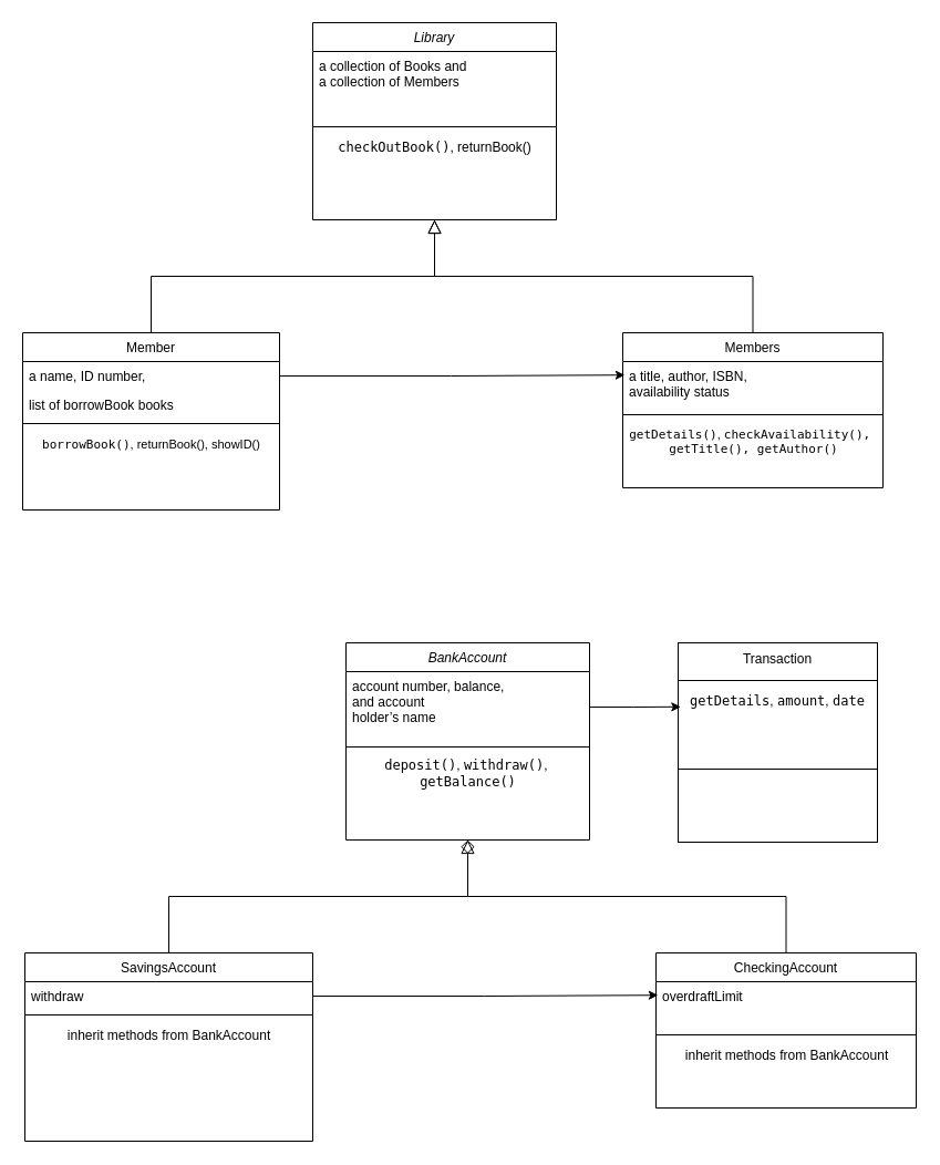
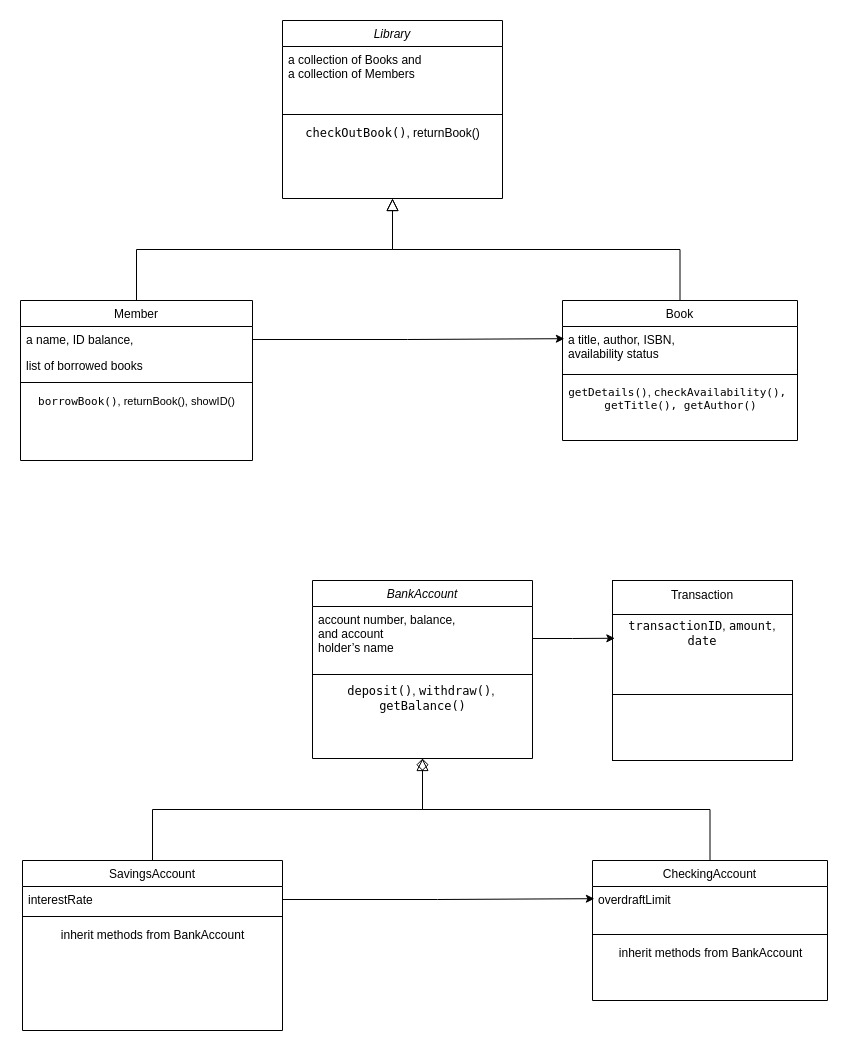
- <mxCell id="12" value="Members" style="swimlane;fontStyle=0;align=center;verticalAlign=top;childLayout=stackLayout;horizontal=1;startSize=26;horizontalStack=0;resizeParent=1;resizeLast=0;collapsible=1;marginBottom=0;rounded=0;shadow=0;strokeWidth=1;" parent="1" vertex="1"><mxGeometry x="562" y="300" width="235" height="140" as="geometry"><mxRectangle x="340" y="380" width="170" height="26" as="alternateBounds" /></mxGeometry></mxCell>
+ <mxCell id="12" value="Book" style="swimlane;fontStyle=0;align=center;verticalAlign=top;childLayout=stackLayout;horizontal=1;startSize=26;horizontalStack=0;resizeParent=1;resizeLast=0;collapsible=1;marginBottom=0;rounded=0;shadow=0;strokeWidth=1;" parent="1" vertex="1"><mxGeometry x="562" y="300" width="235" height="140" as="geometry"><mxRectangle x="340" y="380" width="170" height="26" as="alternateBounds" /></mxGeometry></mxCell>
- <mxCell id="7" value="a name, ID number," style="text;align=left;verticalAlign=top;spacingLeft=4;spacingRight=4;overflow=hidden;rotatable=0;points=[[0,0.5],[1,0.5]];portConstraint=eastwest;" parent="6" vertex="1"><mxGeometry y="26" width="232" height="26" as="geometry" /></mxCell>
+ <mxCell id="7" value="a name, ID balance," style="text;align=left;verticalAlign=top;spacingLeft=4;spacingRight=4;overflow=hidden;rotatable=0;points=[[0,0.5],[1,0.5]];portConstraint=eastwest;" parent="6" vertex="1"><mxGeometry y="26" width="232" height="26" as="geometry" /></mxCell>
- <mxCell id="8" value="list of borrowBook books" style="text;align=left;verticalAlign=top;spacingLeft=4;spacingRight=4;overflow=hidden;rotatable=0;points=[[0,0.5],[1,0.5]];portConstraint=eastwest;rounded=0;shadow=0;html=0;" parent="6" vertex="1"><mxGeometry y="52" width="232" height="26" as="geometry" /></mxCell>
+ <mxCell id="8" value="list of borrowed books" style="text;align=left;verticalAlign=top;spacingLeft=4;spacingRight=4;overflow=hidden;rotatable=0;points=[[0,0.5],[1,0.5]];portConstraint=eastwest;rounded=0;shadow=0;html=0;" parent="6" vertex="1"><mxGeometry y="52" width="232" height="26" as="geometry" /></mxCell>
- <mxCell id="38" value="&lt;code&gt;getDetails&lt;/code&gt;, &lt;code&gt;amount&lt;/code&gt;, &lt;code&gt;date&lt;/code&gt;" style="text;html=1;align=center;verticalAlign=middle;whiteSpace=wrap;rounded=0;" vertex="1" parent="1"><mxGeometry x="612" y="618" width="180" height="30" as="geometry" /></mxCell>
+ <mxCell id="38" value="&lt;code&gt;transactionID&lt;/code&gt;, &lt;code&gt;amount&lt;/code&gt;, &lt;code&gt;date&lt;/code&gt;" style="text;html=1;align=center;verticalAlign=middle;whiteSpace=wrap;rounded=0;" vertex="1" parent="1"><mxGeometry x="612" y="618" width="180" height="30" as="geometry" /></mxCell>
- <mxCell id="23" value="withdraw" style="text;align=left;verticalAlign=top;spacingLeft=4;spacingRight=4;overflow=hidden;rotatable=0;points=[[0,0.5],[1,0.5]];portConstraint=eastwest;" vertex="1" parent="22"><mxGeometry y="26" width="260" height="26" as="geometry" /></mxCell>
+ <mxCell id="23" value="interestRate" style="text;align=left;verticalAlign=top;spacingLeft=4;spacingRight=4;overflow=hidden;rotatable=0;points=[[0,0.5],[1,0.5]];portConstraint=eastwest;" vertex="1" parent="22"><mxGeometry y="26" width="260" height="26" as="geometry" /></mxCell>
